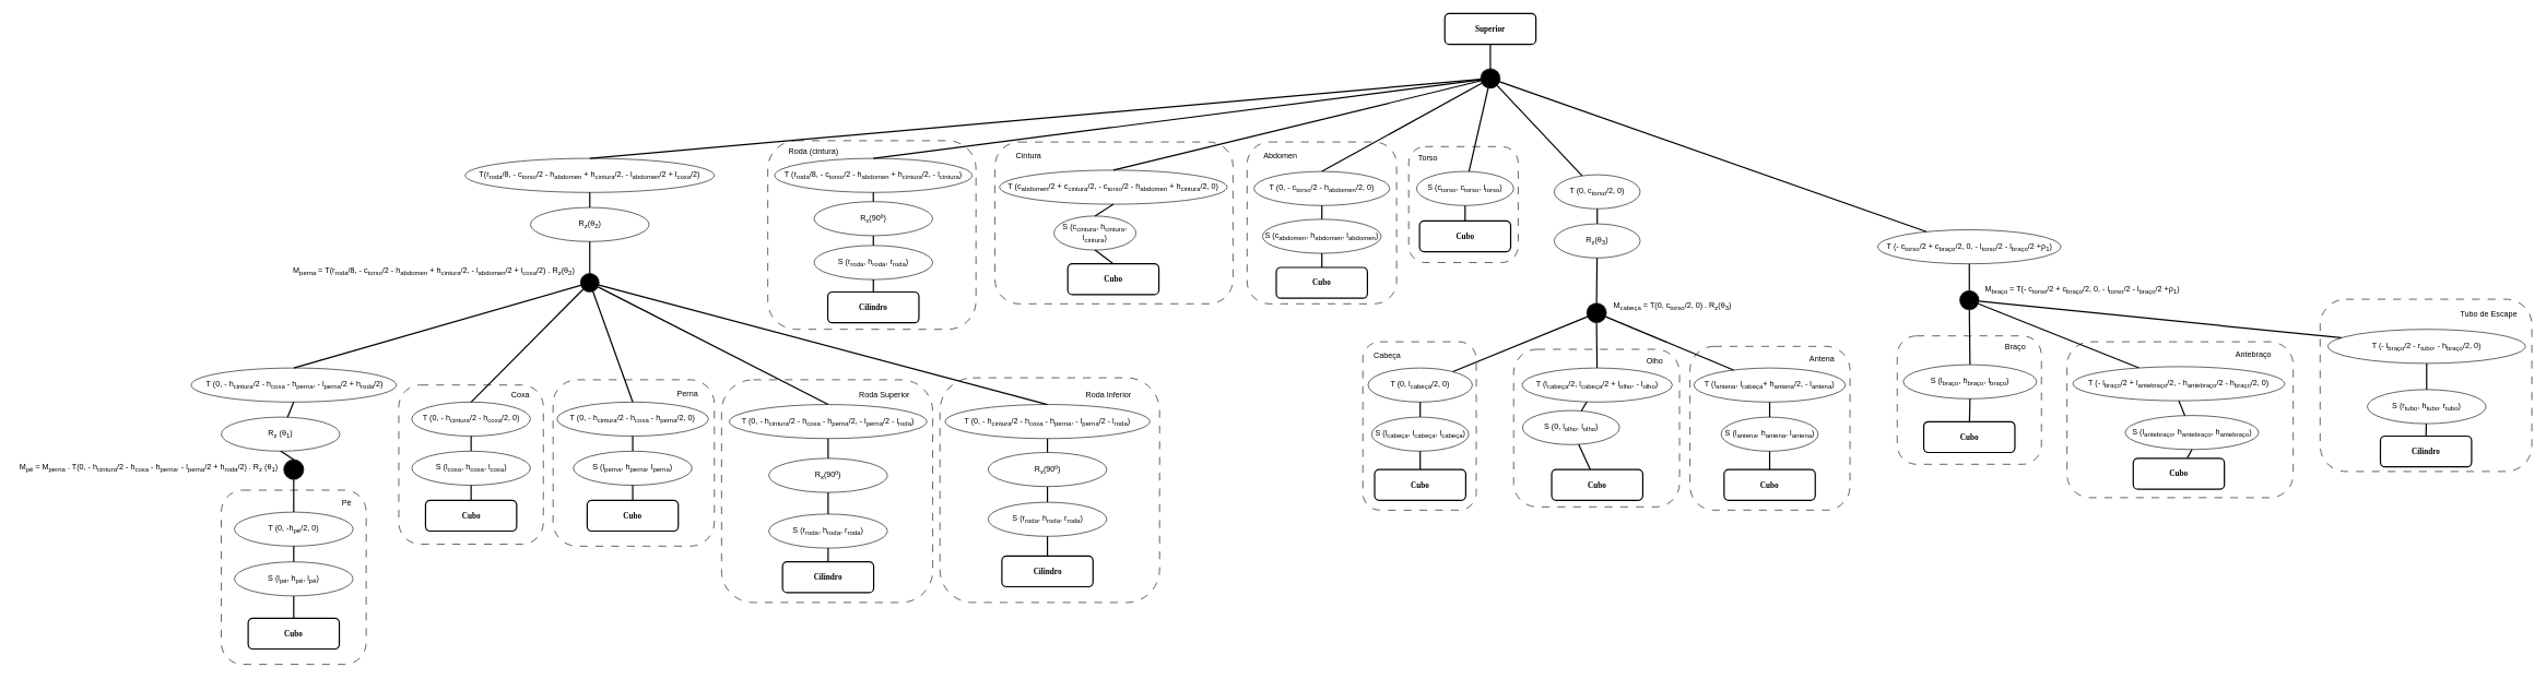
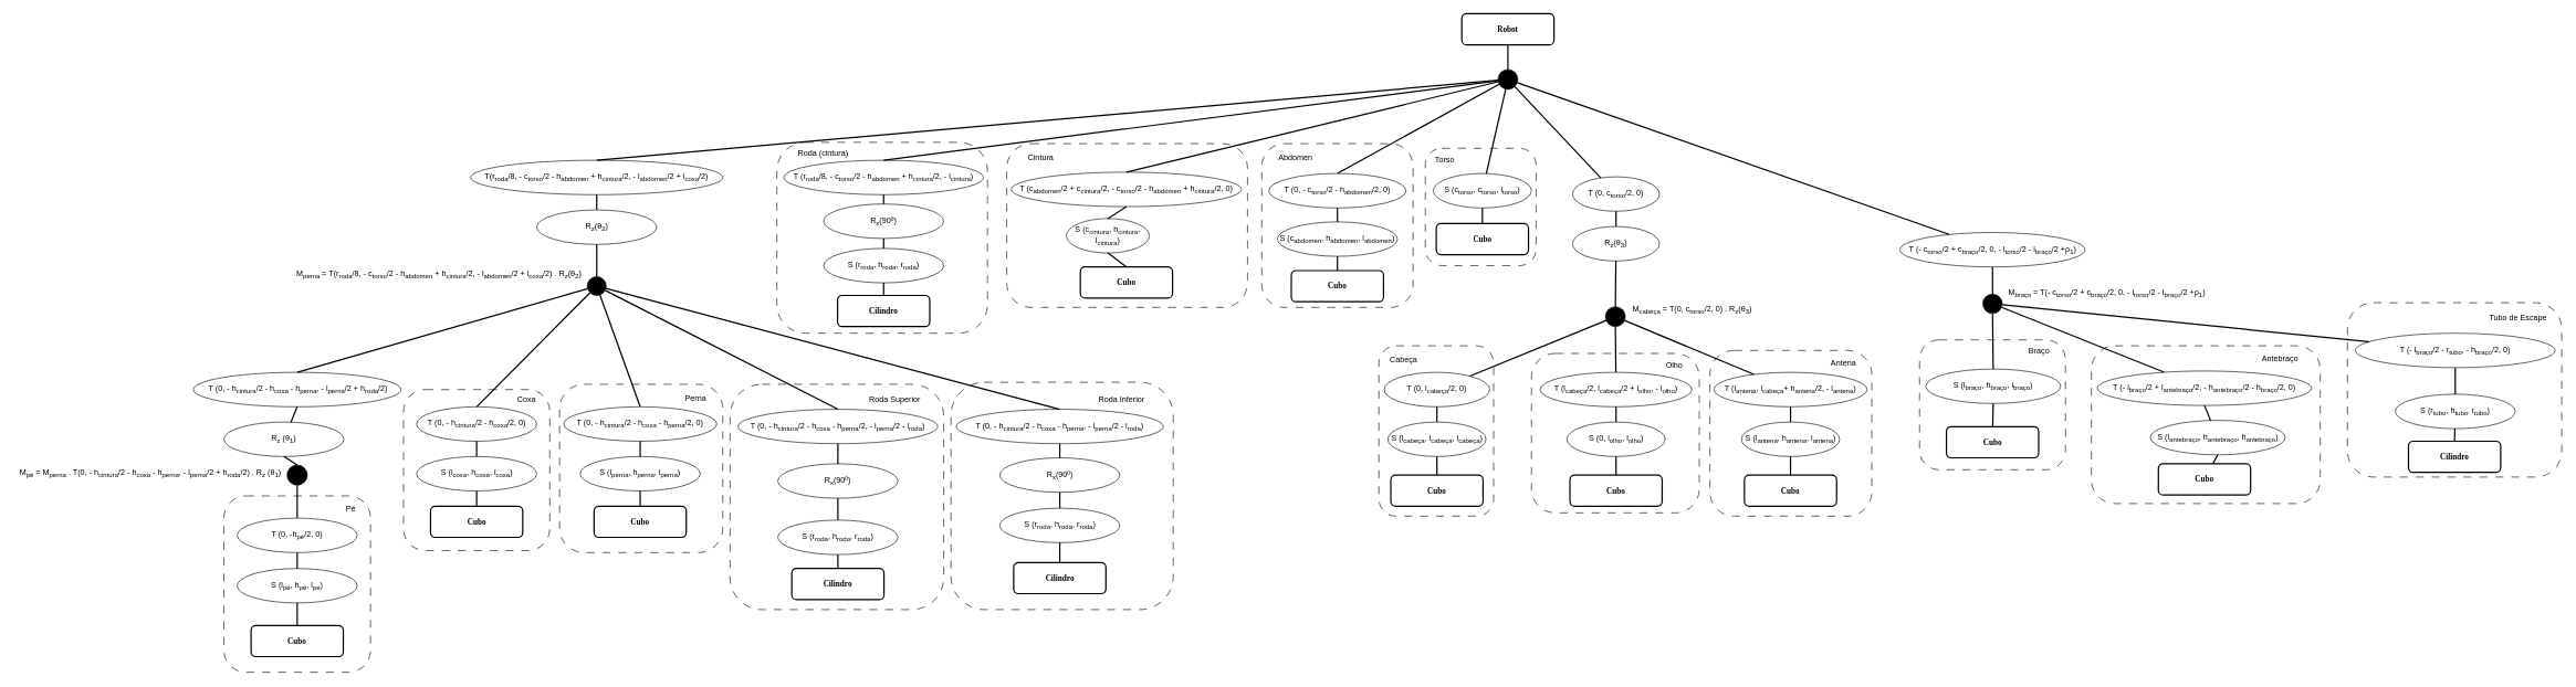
- <mxCell id="18" value="Superior" style="whiteSpace=wrap;html=1;rounded=1;shadow=0;comic=0;strokeWidth=2;fontFamily=Verdana;align=center;fontSize=12;fontStyle=1;fillColor=none;" parent="1" vertex="1"><mxGeometry x="2203" y="20" width="139" height="47" as="geometry" /></mxCell>
+ <mxCell id="18" value="Robot" style="whiteSpace=wrap;html=1;rounded=1;shadow=0;comic=0;strokeWidth=2;fontFamily=Verdana;align=center;fontSize=12;fontStyle=1;fillColor=none;" parent="1" vertex="1"><mxGeometry x="2203" y="20" width="139" height="47" as="geometry" /></mxCell>
- <mxCell id="30" value="S (0, l&lt;sub style=&quot;border-color: var(--border-color);&quot;&gt;olho&lt;/sub&gt;, l&lt;sub&gt;olho&lt;/sub&gt;)" style="ellipse;whiteSpace=wrap;html=1;fillColor=none;align=center;" parent="1" vertex="1"><mxGeometry x="2321.5" y="626" width="148" height="52" as="geometry" /></mxCell>
+ <mxCell id="30" value="S (0, l&lt;sub style=&quot;border-color: var(--border-color);&quot;&gt;olho&lt;/sub&gt;, l&lt;sub&gt;olho&lt;/sub&gt;)" style="ellipse;whiteSpace=wrap;html=1;fillColor=none;align=center;" parent="1" vertex="1"><mxGeometry x="2361.5" y="636" width="148" height="52" as="geometry" /></mxCell>
